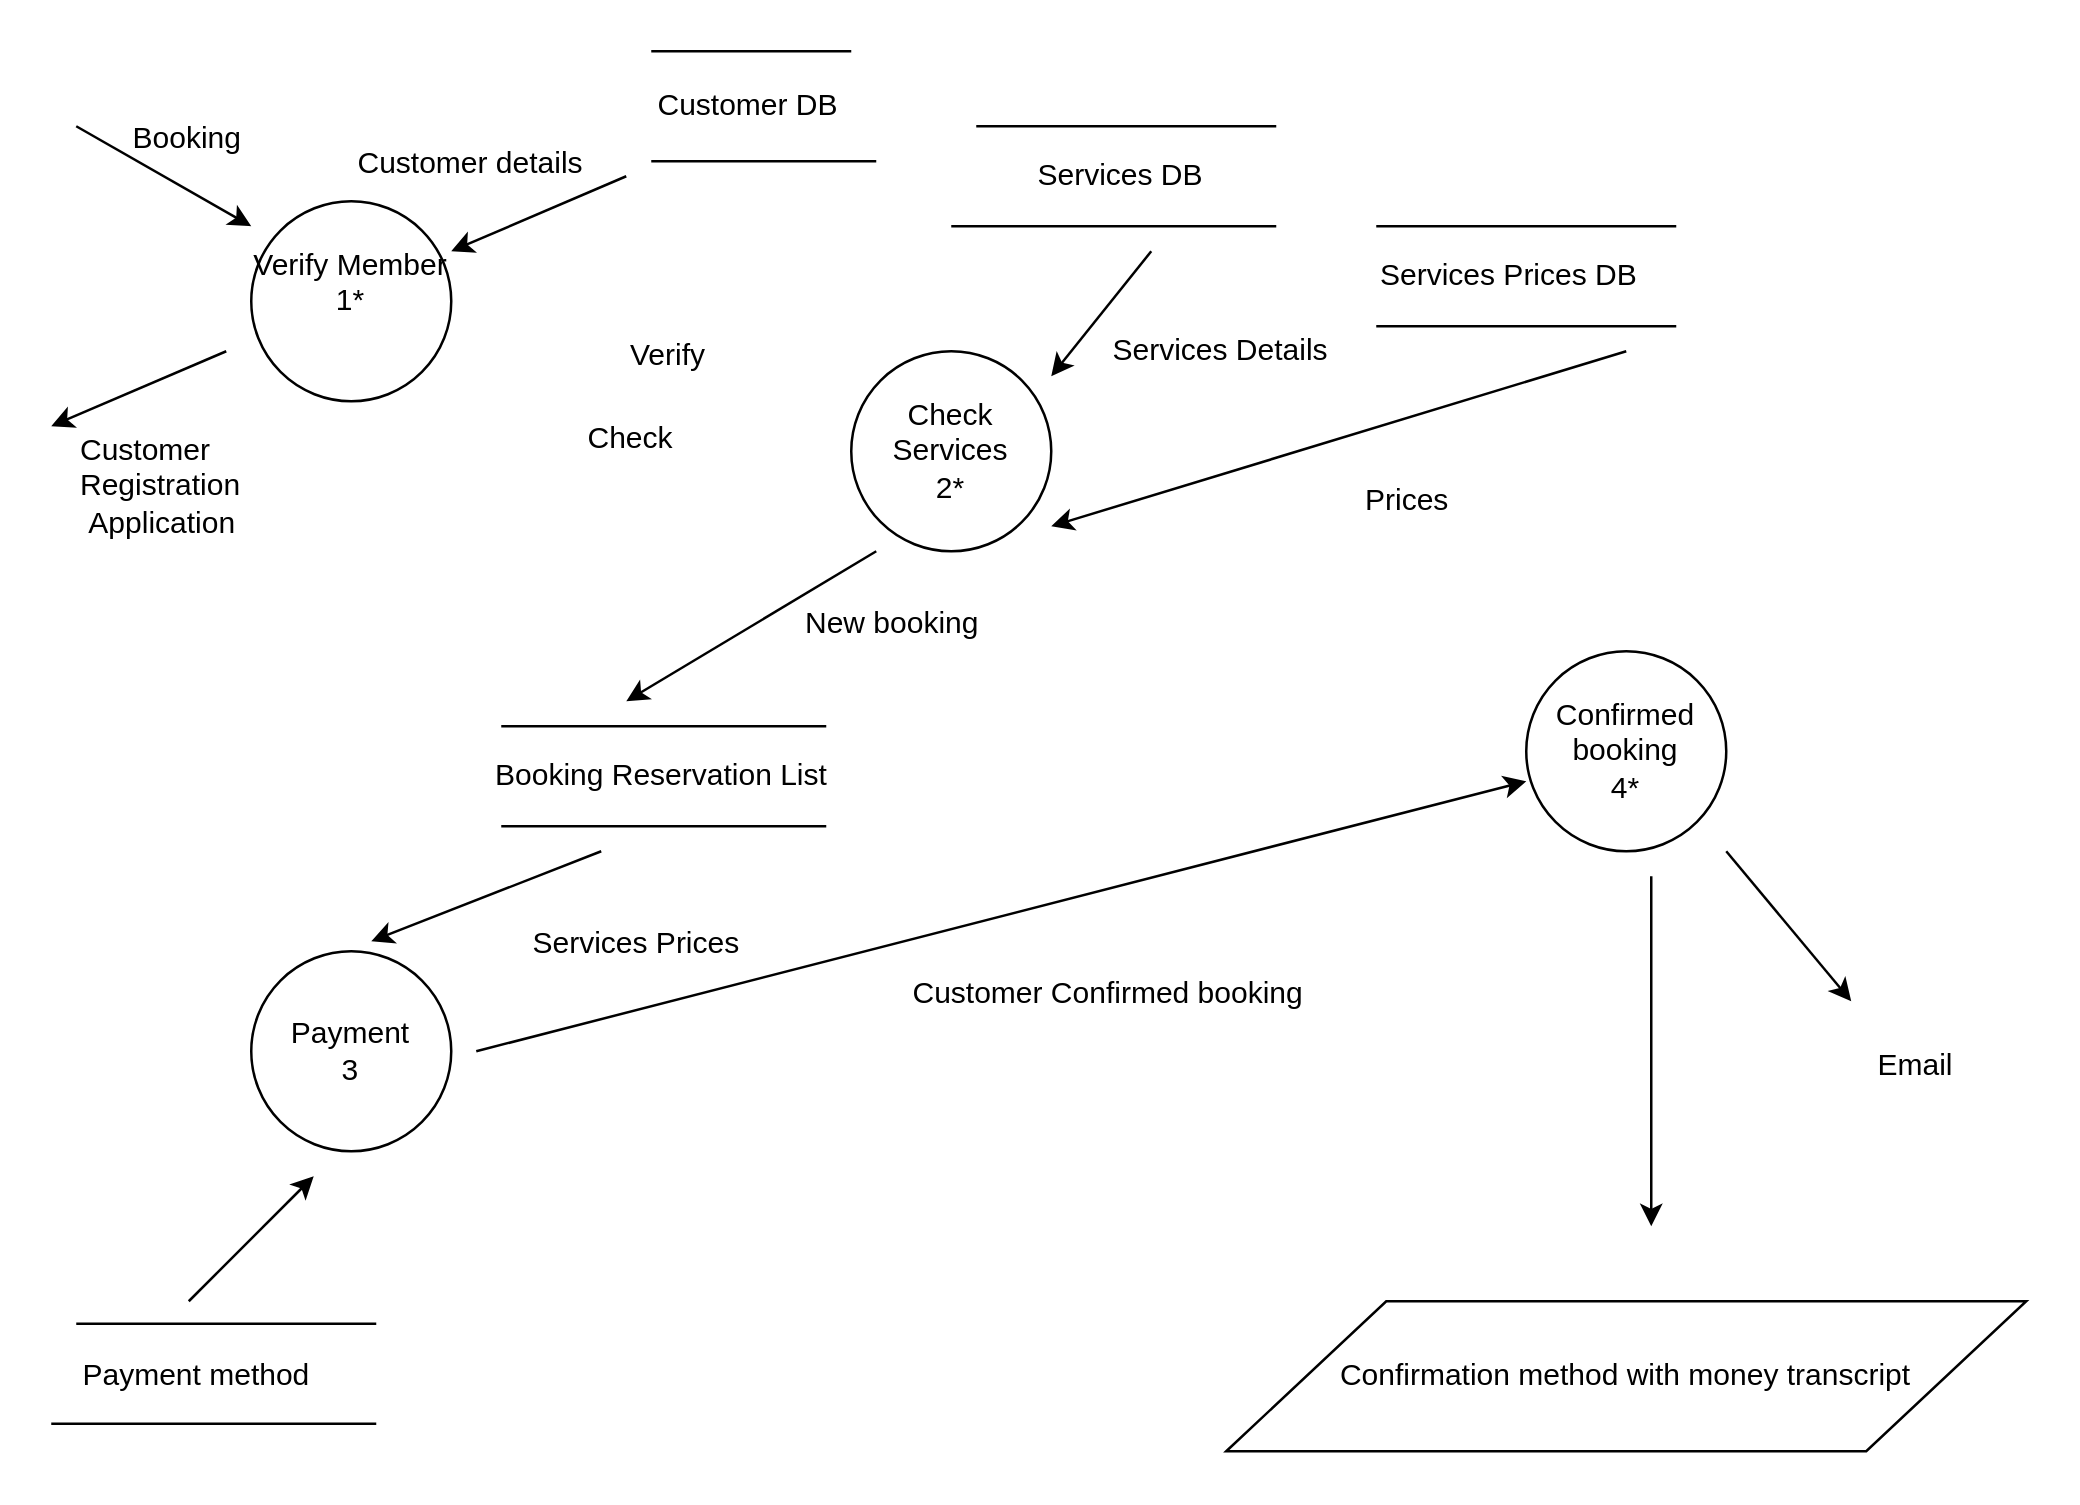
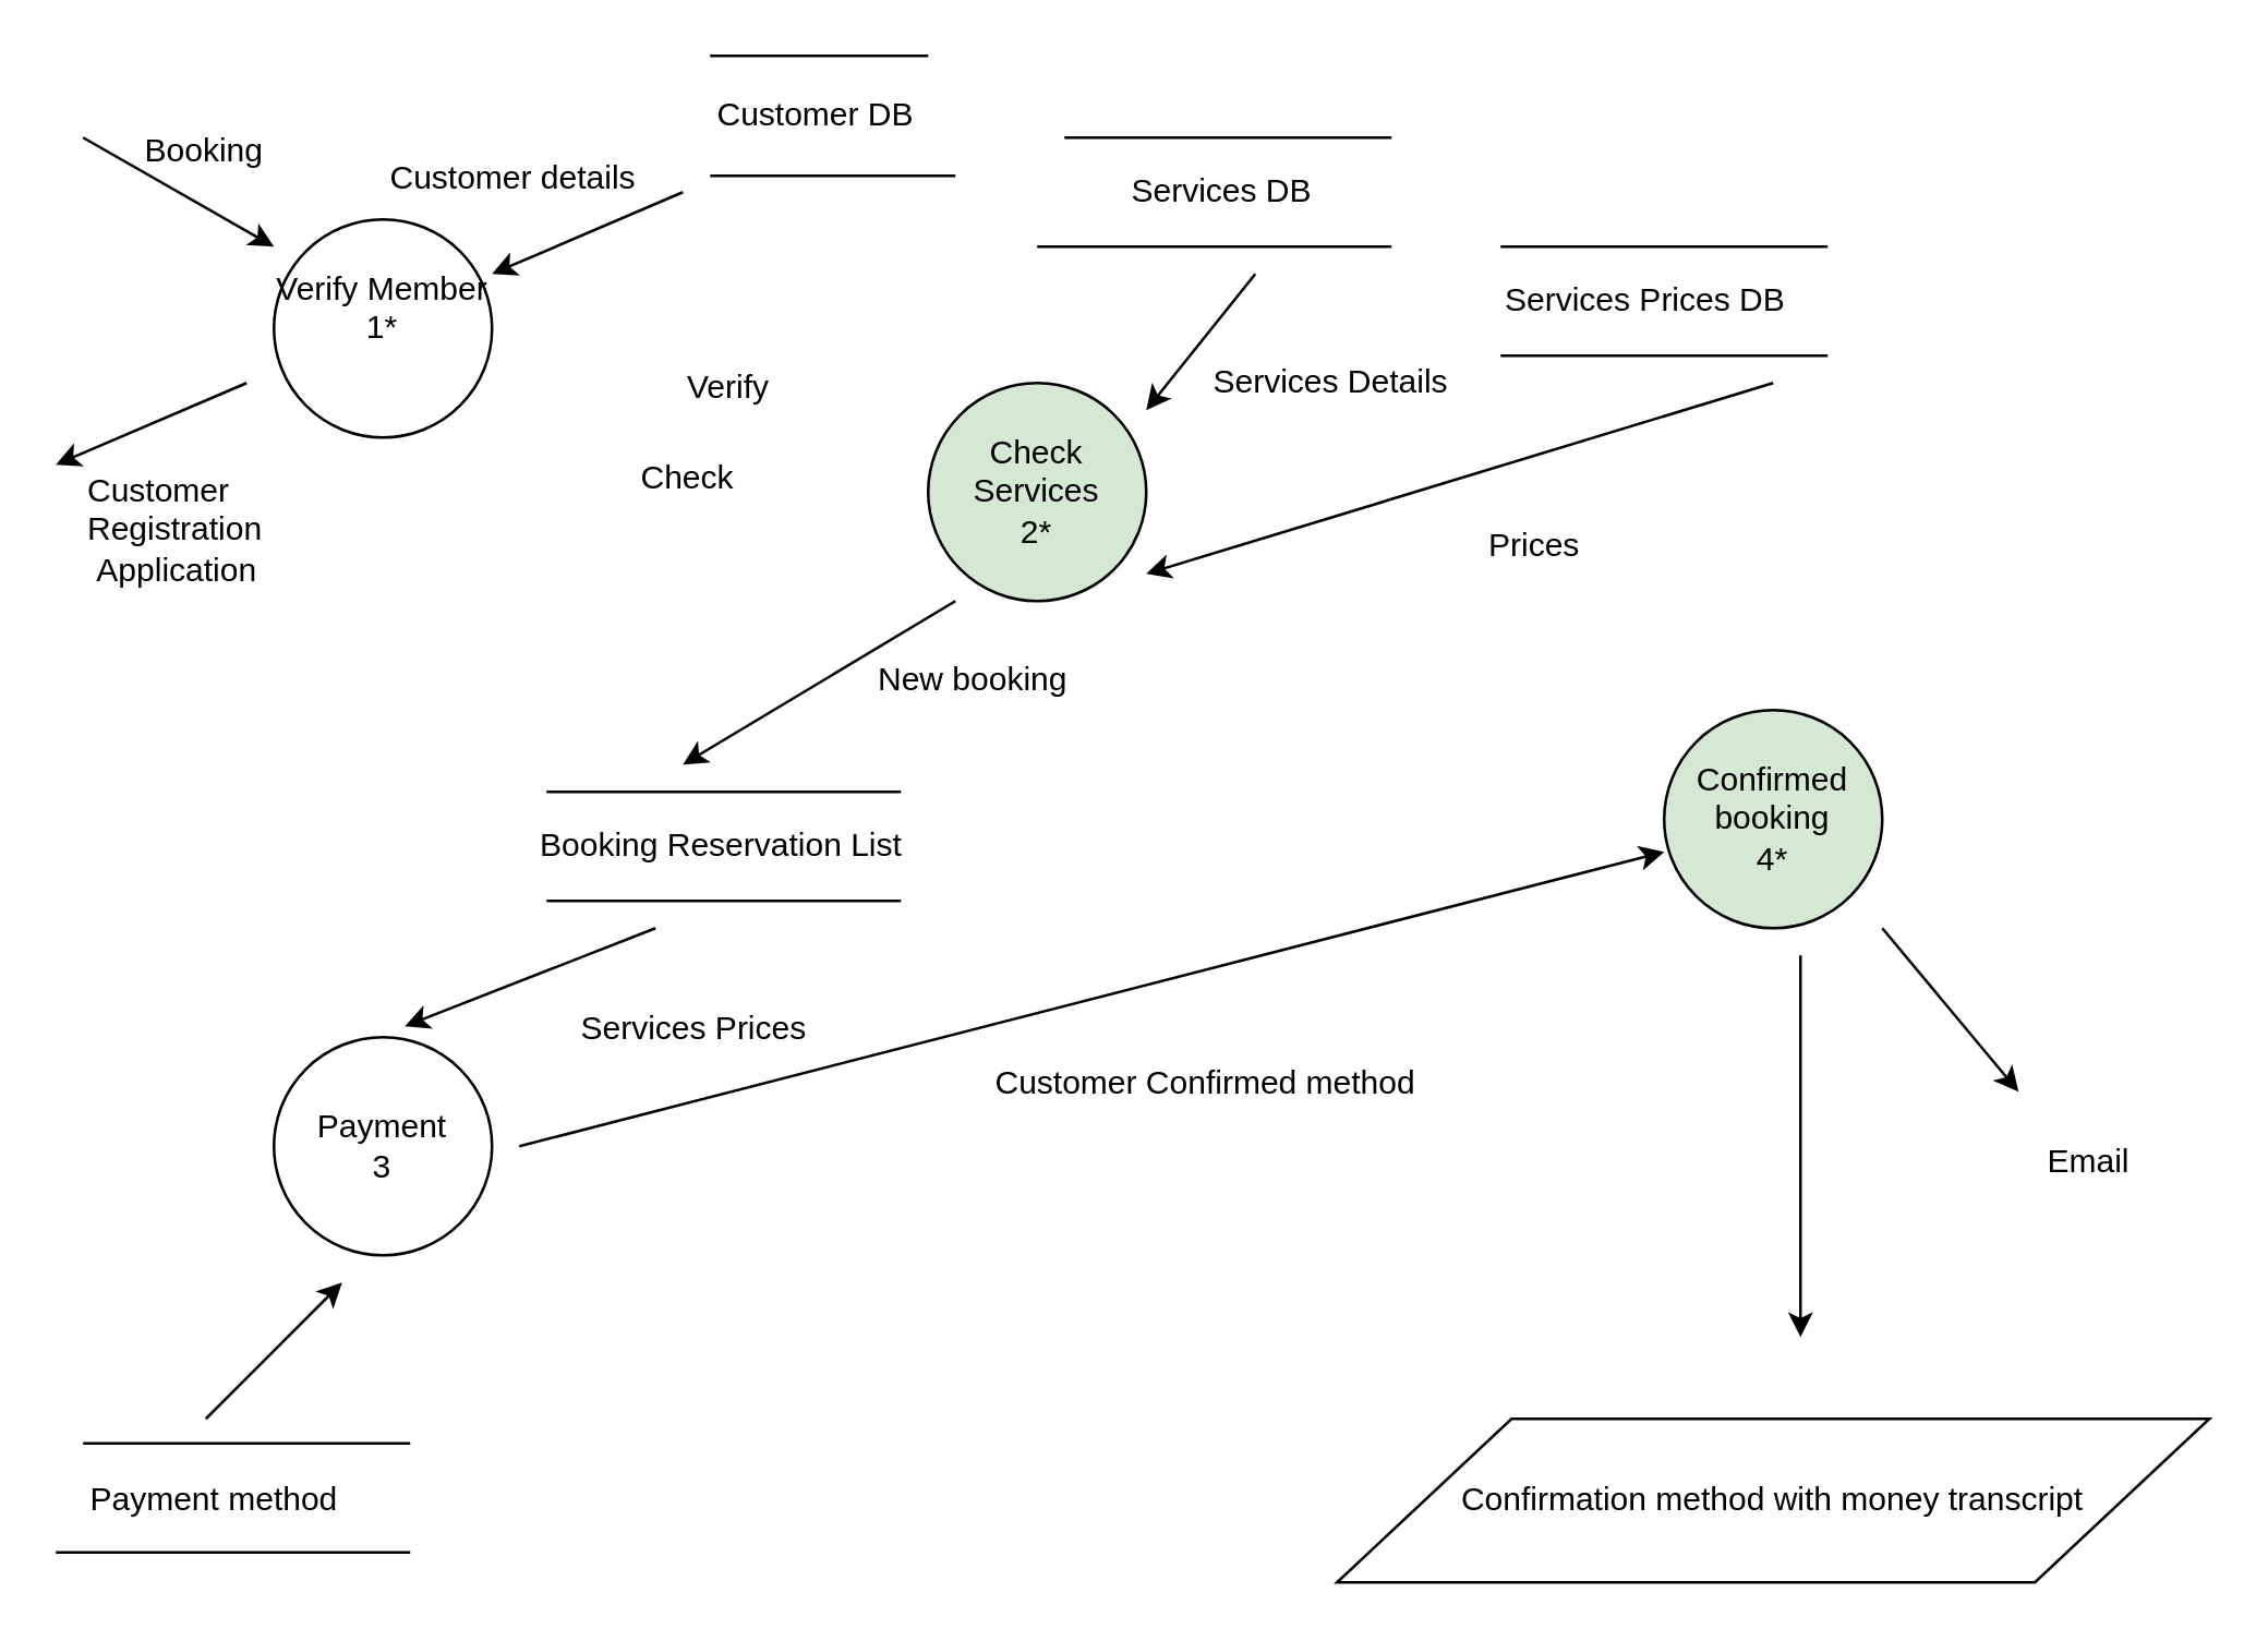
- <mxCell id="3" value="Check Services&lt;br&gt;2*&lt;br&gt;" style="ellipse;whiteSpace=wrap;html=1;aspect=fixed;" vertex="1" parent="1"><mxGeometry x="340" y="140" width="80" height="80" as="geometry" /></mxCell>
+ <mxCell id="3" value="Check Services&lt;br&gt;2*&lt;br&gt;" style="ellipse;whiteSpace=wrap;html=1;aspect=fixed;fillColor=#d5e8d4;" vertex="1" parent="1"><mxGeometry x="340" y="140" width="80" height="80" as="geometry" /></mxCell>
- <mxCell id="4" value="Confirmed booking&lt;br&gt;4*&lt;br&gt;" style="ellipse;whiteSpace=wrap;html=1;aspect=fixed;" vertex="1" parent="1"><mxGeometry x="610" y="260" width="80" height="80" as="geometry" /></mxCell>
+ <mxCell id="4" value="Confirmed booking&lt;br&gt;4*&lt;br&gt;" style="ellipse;whiteSpace=wrap;html=1;aspect=fixed;fillColor=#d5e8d4;" vertex="1" parent="1"><mxGeometry x="610" y="260" width="80" height="80" as="geometry" /></mxCell>
- <mxCell id="41" value="Customer Confirmed booking" style="text;html=1;resizable=0;points=[];autosize=1;align=left;verticalAlign=top;spacingTop=-4;" vertex="1" parent="1"><mxGeometry x="363" y="387" width="170" height="20" as="geometry" /></mxCell>
+ <mxCell id="41" value="Customer Confirmed method" style="text;html=1;resizable=0;points=[];autosize=1;align=left;verticalAlign=top;spacingTop=-4;" vertex="1" parent="1"><mxGeometry x="363" y="387" width="170" height="20" as="geometry" /></mxCell>
